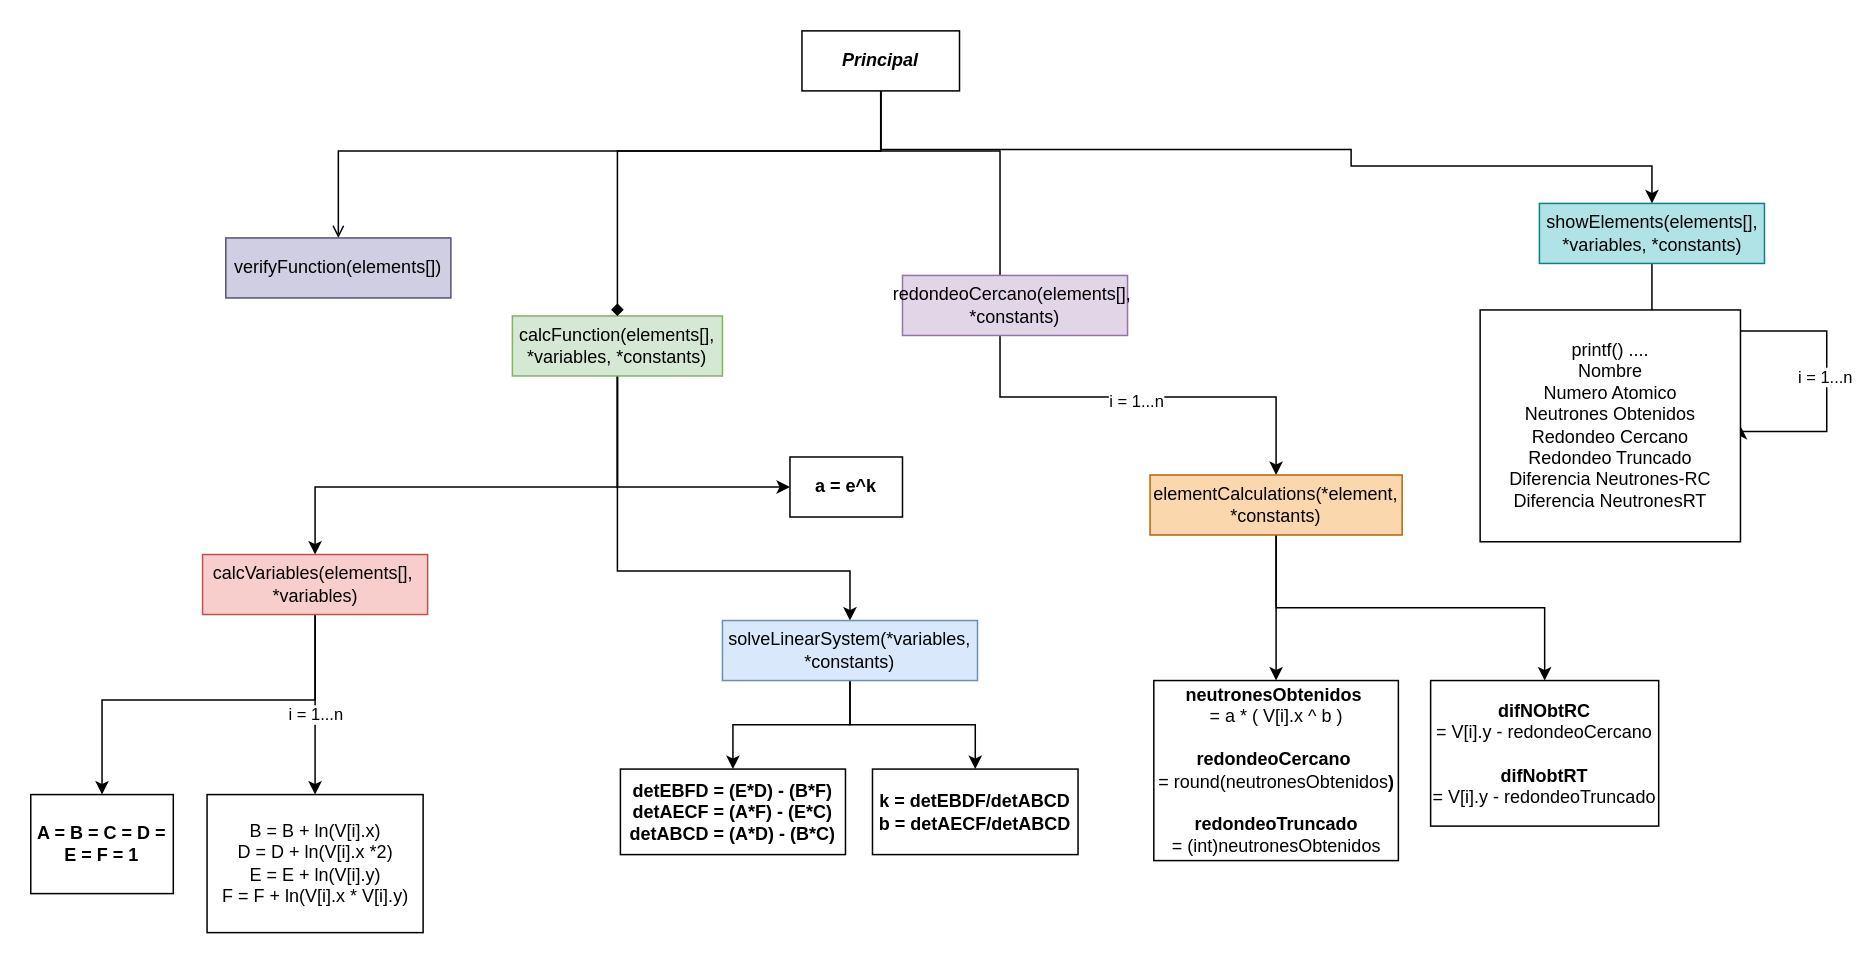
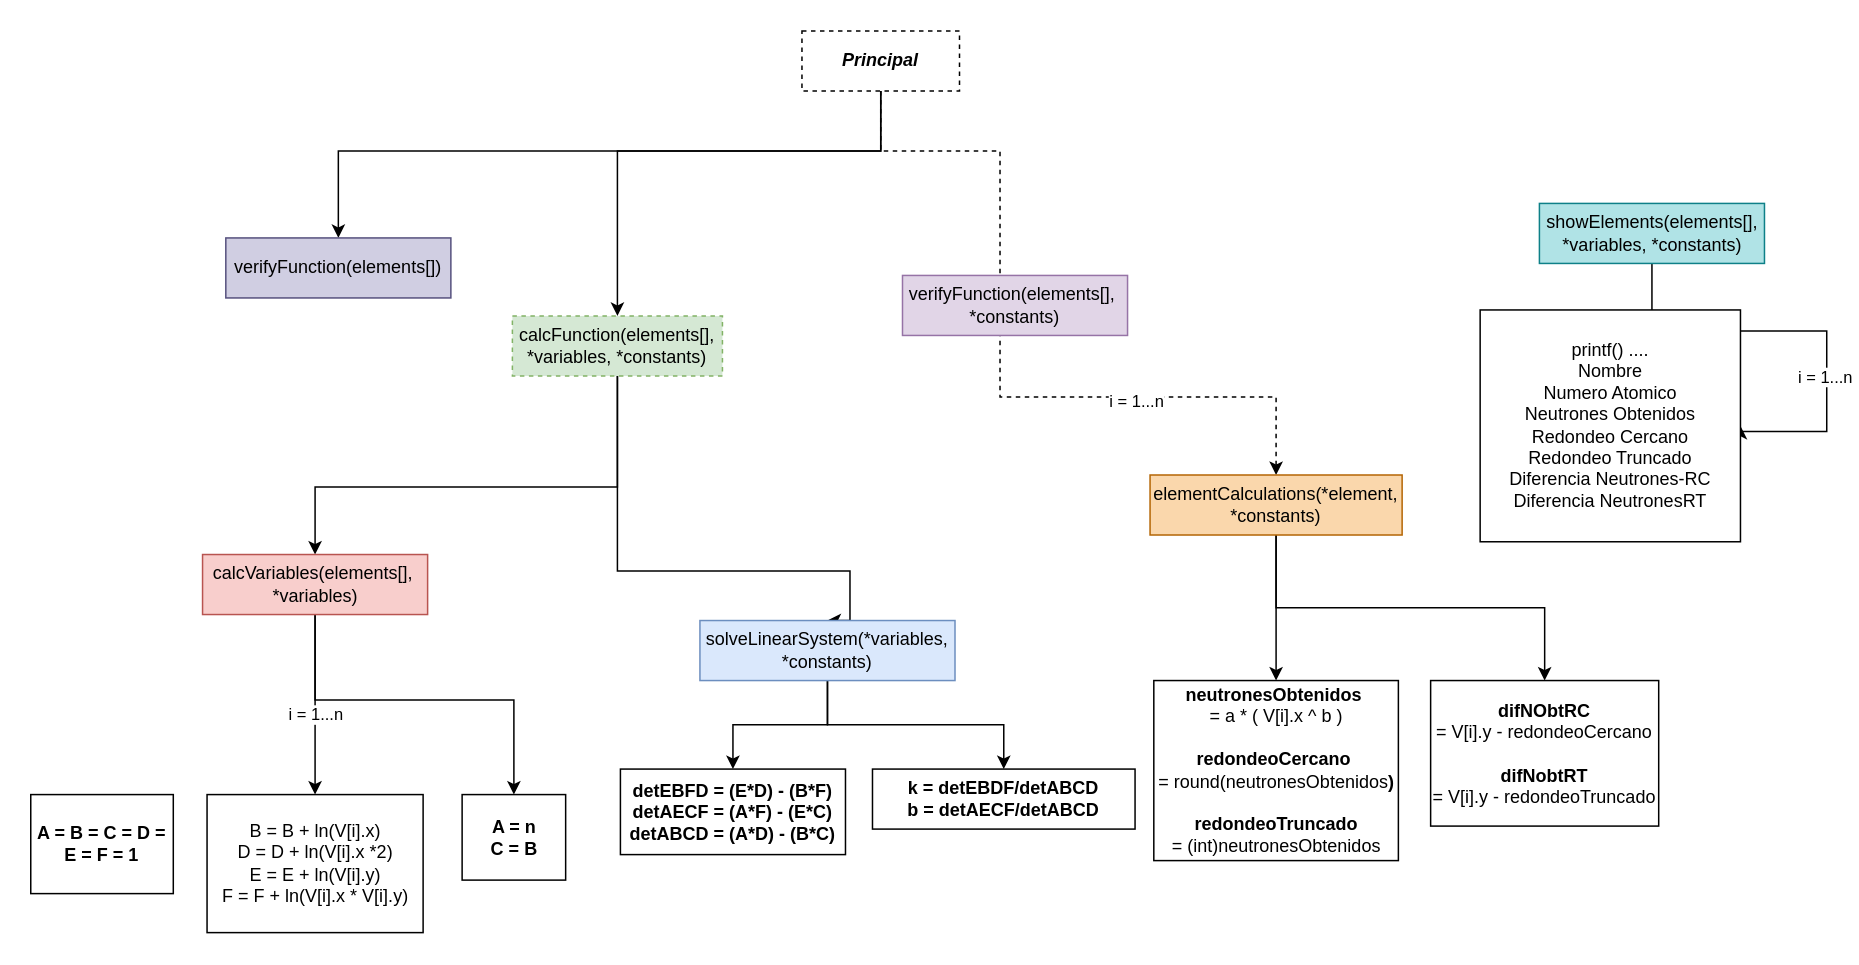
- <mxCell id="11" value="&lt;b&gt;&lt;i&gt;Principal&lt;/i&gt;&lt;/b&gt;" style="rounded=0;whiteSpace=wrap;html=1;" vertex="1" parent="1"><mxGeometry x="534" y="20" width="105" height="40" as="geometry" /></mxCell>
+ <mxCell id="11" value="&lt;b&gt;&lt;i&gt;Principal&lt;/i&gt;&lt;/b&gt;" style="rounded=0;whiteSpace=wrap;html=1;dashed=1;" vertex="1" parent="1"><mxGeometry x="534" y="20" width="105" height="40" as="geometry" /></mxCell>
- <mxCell id="10" style="edgeStyle=orthogonalEdgeStyle;rounded=0;orthogonalLoop=1;jettySize=auto;html=1;exitX=0.5;exitY=1;exitDx=0;exitDy=0;entryX=0.5;entryY=0;entryDx=0;entryDy=0;" edge="1" parent="1" source="11" target="18"><mxGeometry relative="1" as="geometry"><mxPoint x="962" y="42" as="targetPoint" /><Array as="points"><mxPoint x="587" y="99" /><mxPoint x="900" y="99" /><mxPoint x="900" y="110" /><mxPoint x="1101" y="110" /></Array></mxGeometry></mxCell>
- <mxCell id="6" style="edgeStyle=orthogonalEdgeStyle;rounded=0;orthogonalLoop=1;jettySize=auto;html=1;exitX=0.5;exitY=1;exitDx=0;exitDy=0;entryX=0.5;entryY=0;entryDx=0;entryDy=0;endArrow=open;" edge="1" parent="1" source="11" target="12"><mxGeometry relative="1" as="geometry"><Array as="points"><mxPoint x="587" y="100" /><mxPoint x="225" y="100" /></Array></mxGeometry></mxCell>
+ <mxCell id="6" style="edgeStyle=orthogonalEdgeStyle;rounded=0;orthogonalLoop=1;jettySize=auto;html=1;exitX=0.5;exitY=1;exitDx=0;exitDy=0;entryX=0.5;entryY=0;entryDx=0;entryDy=0;" edge="1" parent="1" source="11" target="12"><mxGeometry relative="1" as="geometry"><Array as="points"><mxPoint x="587" y="100" /><mxPoint x="225" y="100" /></Array></mxGeometry></mxCell>
- <mxCell id="7" style="edgeStyle=orthogonalEdgeStyle;rounded=0;orthogonalLoop=1;jettySize=auto;html=1;exitX=0.5;exitY=1;exitDx=0;exitDy=0;entryX=0.5;entryY=0;entryDx=0;entryDy=0;endArrow=diamond;" edge="1" parent="1" source="11" target="5"><mxGeometry relative="1" as="geometry"><Array as="points"><mxPoint x="587" y="100" /><mxPoint x="411" y="100" /></Array></mxGeometry></mxCell>
+ <mxCell id="7" style="edgeStyle=orthogonalEdgeStyle;rounded=0;orthogonalLoop=1;jettySize=auto;html=1;exitX=0.5;exitY=1;exitDx=0;exitDy=0;entryX=0.5;entryY=0;entryDx=0;entryDy=0;" edge="1" parent="1" source="11" target="5"><mxGeometry relative="1" as="geometry"><Array as="points"><mxPoint x="587" y="100" /><mxPoint x="411" y="100" /></Array></mxGeometry></mxCell>
- <mxCell id="33" value="redondeoCercano(elements[],&amp;nbsp; *constants)" style="rounded=0;whiteSpace=wrap;html=1;fillColor=#e1d5e7;strokeColor=#9673a6;" vertex="1" parent="1"><mxGeometry x="601" y="183" width="150" height="40" as="geometry" /></mxCell>
+ <mxCell id="33" value="verifyFunction(elements[],&amp;nbsp; *constants)" style="rounded=0;whiteSpace=wrap;html=1;fillColor=#e1d5e7;strokeColor=#9673a6;" vertex="1" parent="1"><mxGeometry x="601" y="183" width="150" height="40" as="geometry" /></mxCell>
- <mxCell id="5" value="calcFunction(elements[], *variables, *constants)" style="rounded=0;whiteSpace=wrap;html=1;fillColor=#d5e8d4;strokeColor=#82b366;" vertex="1" parent="1"><mxGeometry x="341" y="210" width="140" height="40" as="geometry" /></mxCell>
+ <mxCell id="5" value="calcFunction(elements[], *variables, *constants)" style="rounded=0;whiteSpace=wrap;html=1;fillColor=#d5e8d4;strokeColor=#82b366;dashed=1;" vertex="1" parent="1"><mxGeometry x="341" y="210" width="140" height="40" as="geometry" /></mxCell>
- <mxCell id="8" style="edgeStyle=orthogonalEdgeStyle;rounded=0;orthogonalLoop=1;jettySize=auto;html=1;exitX=0.5;exitY=1;exitDx=0;exitDy=0;entryX=0.5;entryY=0;entryDx=0;entryDy=0;" edge="1" parent="1" source="11" target="15"><mxGeometry relative="1" as="geometry"><Array as="points"><mxPoint x="587" y="100" /><mxPoint x="666" y="100" /><mxPoint x="666" y="264" /><mxPoint x="850" y="264" /><mxPoint x="850" y="309" /></Array></mxGeometry></mxCell>
+ <mxCell id="8" style="edgeStyle=orthogonalEdgeStyle;rounded=0;orthogonalLoop=1;jettySize=auto;html=1;exitX=0.5;exitY=1;exitDx=0;exitDy=0;entryX=0.5;entryY=0;entryDx=0;entryDy=0;dashed=1;" edge="1" parent="1" source="11" target="15"><mxGeometry relative="1" as="geometry"><Array as="points"><mxPoint x="587" y="100" /><mxPoint x="666" y="100" /><mxPoint x="666" y="264" /><mxPoint x="850" y="264" /><mxPoint x="850" y="309" /></Array></mxGeometry></mxCell>
- <mxCell id="4" style="edgeStyle=orthogonalEdgeStyle;rounded=0;orthogonalLoop=1;jettySize=auto;html=1;exitX=0.5;exitY=1;exitDx=0;exitDy=0;entryX=0;entryY=0.5;entryDx=0;entryDy=0;" edge="1" parent="1" source="5" target="27"><mxGeometry relative="1" as="geometry" /></mxCell>
- <mxCell id="27" value="&lt;b&gt;a = e^k&lt;/b&gt;" style="rounded=0;whiteSpace=wrap;html=1;" vertex="1" parent="1"><mxGeometry x="526" y="304" width="75" height="40" as="geometry" /></mxCell>
- <mxCell id="26" value="solveLinearSystem(*variables, *constants)" style="rounded=0;whiteSpace=wrap;html=1;fillColor=#dae8fc;strokeColor=#6c8ebf;" vertex="1" parent="1"><mxGeometry x="481" y="413" width="170" height="40" as="geometry" /></mxCell>
+ <mxCell id="26" value="solveLinearSystem(*variables, *constants)" style="rounded=0;whiteSpace=wrap;html=1;fillColor=#dae8fc;strokeColor=#6c8ebf;" vertex="1" parent="1"><mxGeometry x="466" y="413" width="170" height="40" as="geometry" /></mxCell>
- <mxCell id="22" style="edgeStyle=orthogonalEdgeStyle;rounded=0;orthogonalLoop=1;jettySize=auto;html=1;exitX=0.5;exitY=1;exitDx=0;exitDy=0;entryX=0.5;entryY=0;entryDx=0;entryDy=0;" edge="1" parent="1" source="23" target="28"><mxGeometry relative="1" as="geometry"><Array as="points"><mxPoint x="210" y="466" /><mxPoint x="68" y="466" /></Array></mxGeometry></mxCell>
+ <mxCell id="21" style="edgeStyle=orthogonalEdgeStyle;rounded=0;orthogonalLoop=1;jettySize=auto;html=1;exitX=0.5;exitY=1;exitDx=0;exitDy=0;entryX=0.5;entryY=0;entryDx=0;entryDy=0;" edge="1" parent="1" source="23" target="30"><mxGeometry relative="1" as="geometry"><Array as="points"><mxPoint x="209.5" y="466" /><mxPoint x="342.5" y="466" /></Array></mxGeometry></mxCell>
- <mxCell id="32" value="&lt;b&gt;k = detEBDF/detABCD&lt;/b&gt;&lt;div&gt;&lt;b&gt;b = detAECF/detABCD&lt;/b&gt;&lt;b&gt;&lt;br&gt;&lt;/b&gt;&lt;/div&gt;" style="rounded=0;whiteSpace=wrap;html=1;" vertex="1" parent="1"><mxGeometry x="581" y="512" width="137" height="57" as="geometry" /></mxCell>
+ <mxCell id="32" value="&lt;b&gt;k = detEBDF/detABCD&lt;/b&gt;&lt;div&gt;&lt;b&gt;b = detAECF/detABCD&lt;/b&gt;&lt;b&gt;&lt;br&gt;&lt;/b&gt;&lt;/div&gt;" style="rounded=0;whiteSpace=wrap;html=1;" vertex="1" parent="1"><mxGeometry x="581" y="512" width="175" height="40" as="geometry" /></mxCell>
+ <mxCell id="30" value="&lt;div&gt;&lt;b&gt;A = n&lt;/b&gt;&lt;/div&gt;&lt;div&gt;&lt;b&gt;C = B&lt;/b&gt;&lt;/div&gt;" style="rounded=0;whiteSpace=wrap;html=1;" vertex="1" parent="1"><mxGeometry x="307.5" y="529" width="69" height="57" as="geometry" /></mxCell>
